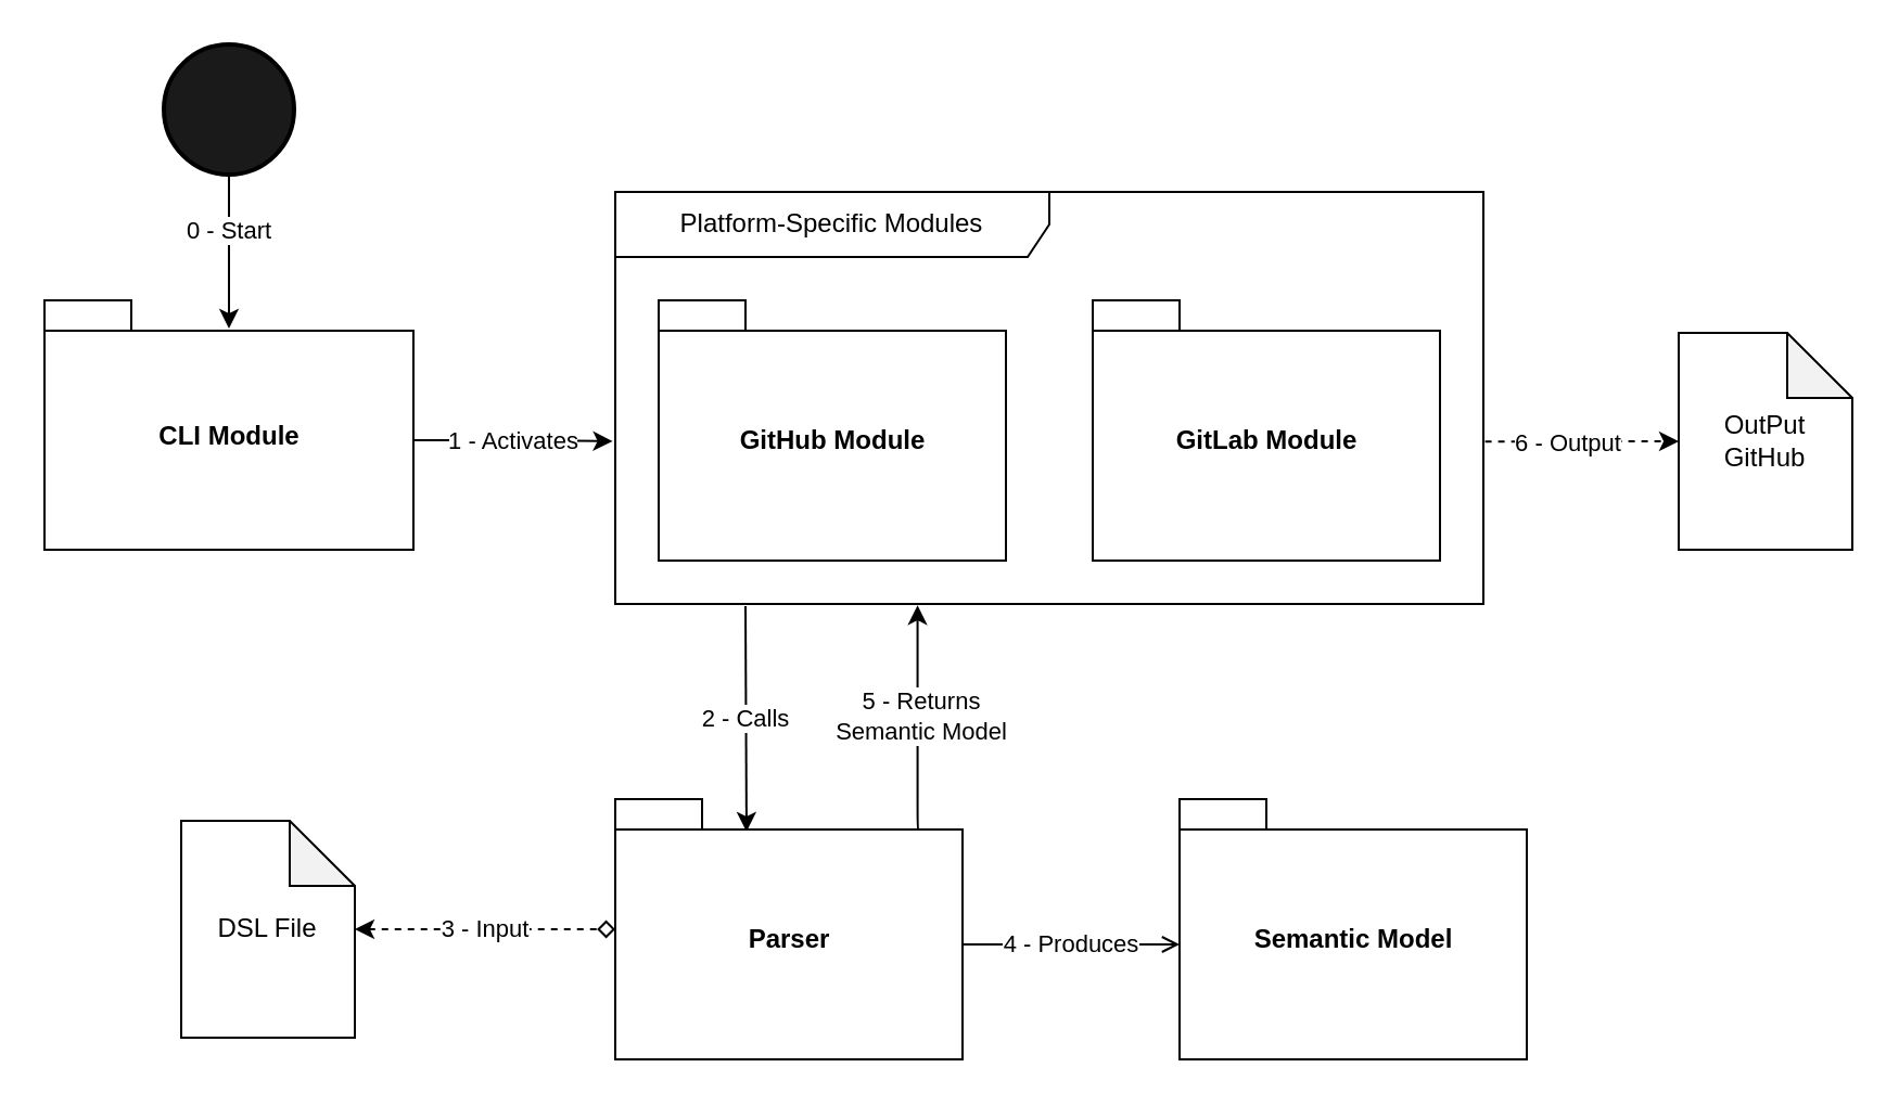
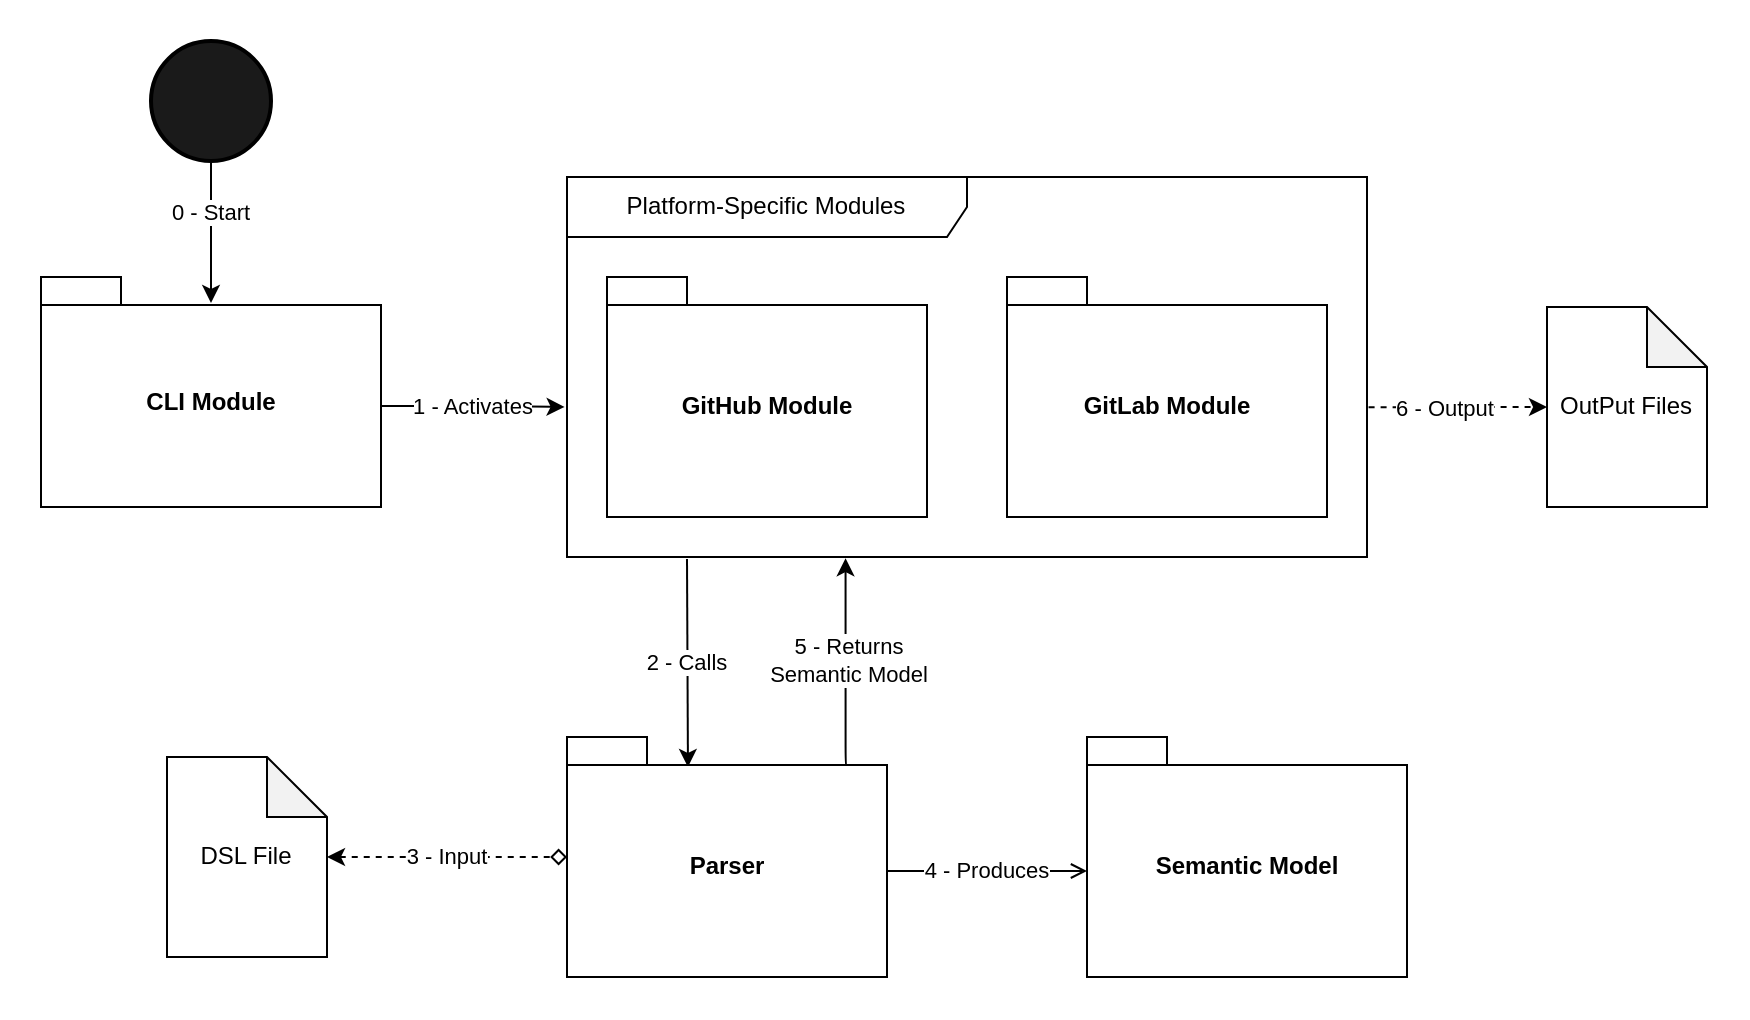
- <mxCell id="17" value="OutPut GitHub" style="shape=note;whiteSpace=wrap;html=1;backgroundOutline=1;darkOpacity=0.05;" parent="1" vertex="1"><mxGeometry x="773" y="153" width="80" height="100" as="geometry" /></mxCell>
+ <mxCell id="17" value="OutPut Files" style="shape=note;whiteSpace=wrap;html=1;backgroundOutline=1;darkOpacity=0.05;" parent="1" vertex="1"><mxGeometry x="773" y="153" width="80" height="100" as="geometry" /></mxCell>
